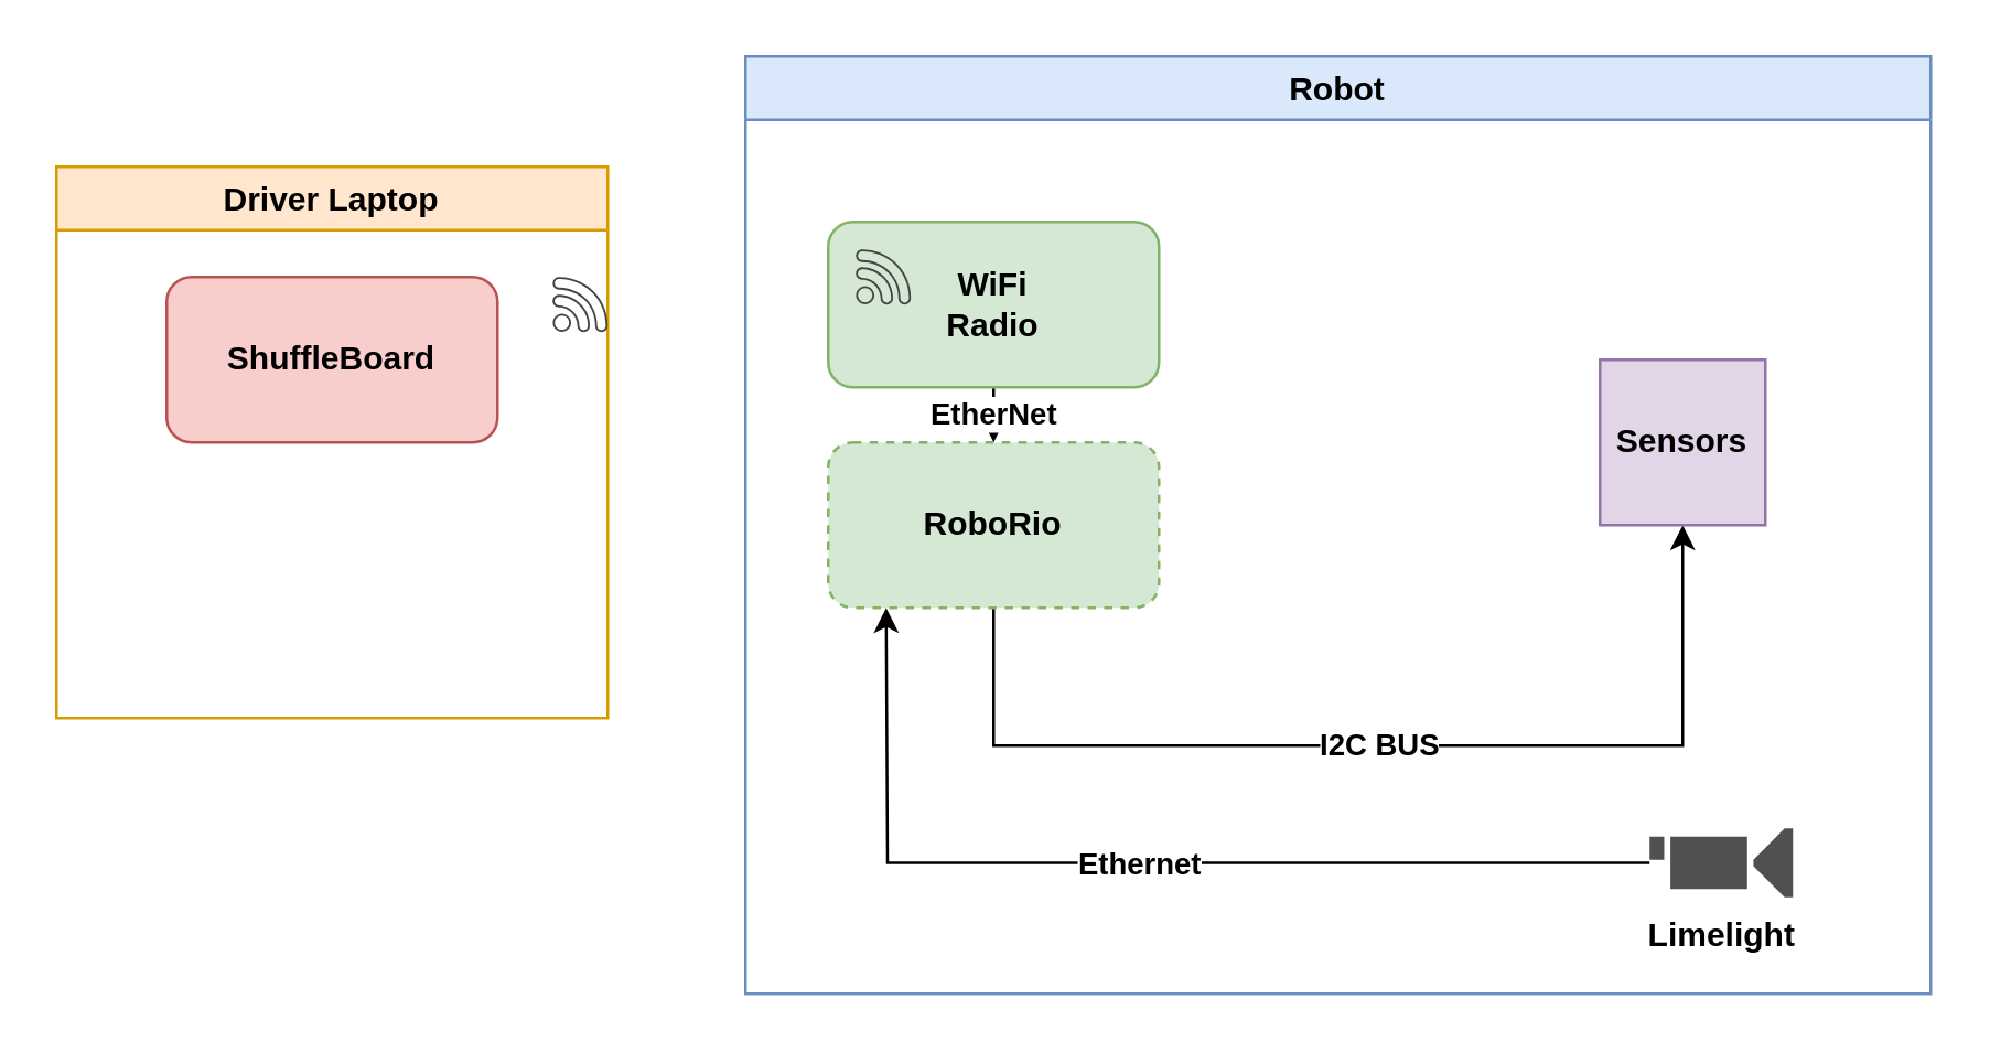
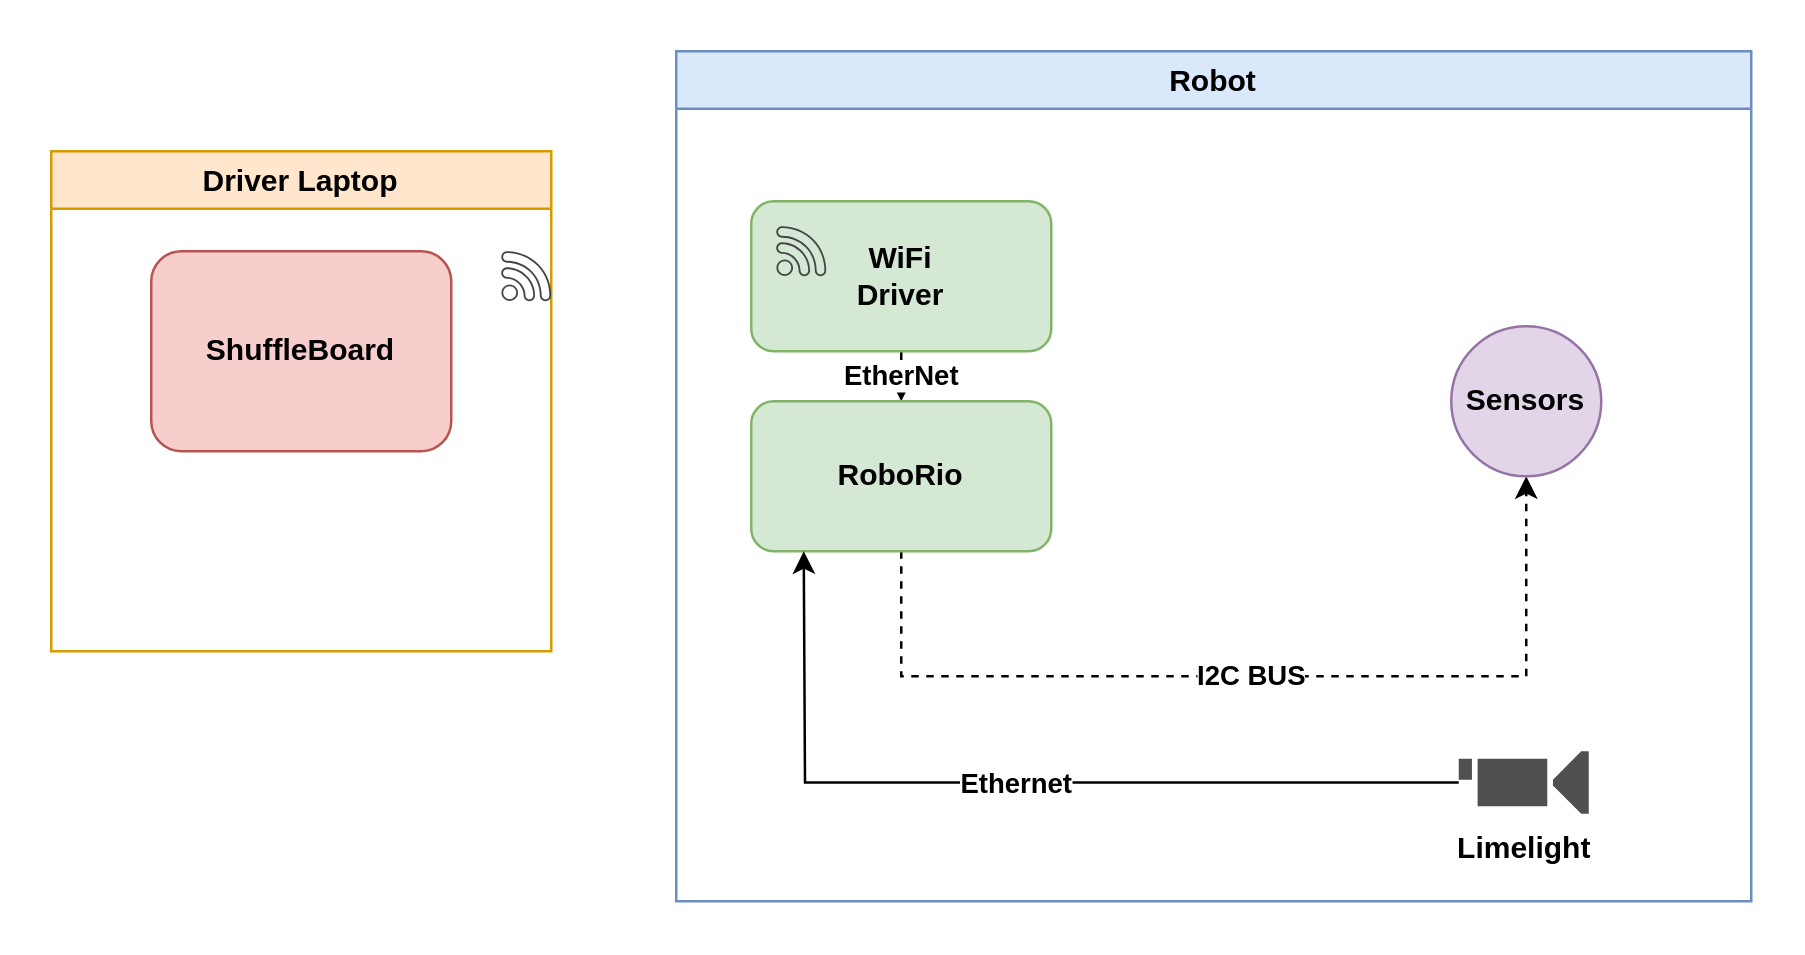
- <mxCell id="7" value="WiFi&lt;br&gt;Radio" style="rounded=1;whiteSpace=wrap;html=1;fillColor=#d5e8d4;strokeColor=#82b366;fontStyle=1" vertex="1" parent="5"><mxGeometry x="30" y="60" width="120" height="60" as="geometry" /></mxCell>
+ <mxCell id="7" value="WiFi&lt;br&gt;Driver" style="rounded=1;whiteSpace=wrap;html=1;fillColor=#d5e8d4;strokeColor=#82b366;fontStyle=1" vertex="1" parent="5"><mxGeometry x="30" y="60" width="120" height="60" as="geometry" /></mxCell>
- <mxCell id="3" value="ShuffleBoard" style="rounded=1;whiteSpace=wrap;html=1;fillColor=#f8cecc;strokeColor=#b85450;fontStyle=1" vertex="1" parent="2"><mxGeometry x="40" y="40" width="120" height="60" as="geometry" /></mxCell>
+ <mxCell id="3" value="ShuffleBoard" style="rounded=1;whiteSpace=wrap;html=1;fillColor=#f8cecc;strokeColor=#b85450;fontStyle=1" vertex="1" parent="2"><mxGeometry x="40" y="40" width="120" height="80" as="geometry" /></mxCell>
- <mxCell id="11" value="Sensors" style="whiteSpace=wrap;html=1;aspect=fixed;fillColor=#e1d5e7;strokeColor=#9673a6;fontStyle=1;rounded=0;" vertex="1" parent="5"><mxGeometry x="310" y="110" width="60" height="60" as="geometry" /></mxCell>
+ <mxCell id="11" value="Sensors" style="ellipse;whiteSpace=wrap;html=1;aspect=fixed;fillColor=#e1d5e7;strokeColor=#9673a6;fontStyle=1" vertex="1" parent="5"><mxGeometry x="310" y="110" width="60" height="60" as="geometry" /></mxCell>
- <mxCell id="9" value="RoboRio" style="rounded=1;whiteSpace=wrap;html=1;fillColor=#d5e8d4;strokeColor=#82b366;fontStyle=1;dashed=1;" vertex="1" parent="5"><mxGeometry x="30" y="140" width="120" height="60" as="geometry" /></mxCell>
+ <mxCell id="9" value="RoboRio" style="rounded=1;whiteSpace=wrap;html=1;fillColor=#d5e8d4;strokeColor=#82b366;fontStyle=1" vertex="1" parent="5"><mxGeometry x="30" y="140" width="120" height="60" as="geometry" /></mxCell>
- <mxCell id="8" value="I2C BUS" style="edgeStyle=orthogonalEdgeStyle;rounded=0;orthogonalLoop=1;jettySize=auto;html=1;exitX=0.5;exitY=1;exitDx=0;exitDy=0;entryX=0.5;entryY=1;entryDx=0;entryDy=0;fontStyle=1" edge="1" parent="5" source="9" target="11"><mxGeometry relative="1" as="geometry"><Array as="points"><mxPoint x="90" y="250" /><mxPoint x="340" y="250" /></Array></mxGeometry></mxCell>
+ <mxCell id="8" value="I2C BUS" style="edgeStyle=orthogonalEdgeStyle;rounded=0;orthogonalLoop=1;jettySize=auto;html=1;exitX=0.5;exitY=1;exitDx=0;exitDy=0;entryX=0.5;entryY=1;entryDx=0;entryDy=0;fontStyle=1;dashed=1;" edge="1" parent="5" source="9" target="11"><mxGeometry relative="1" as="geometry"><Array as="points"><mxPoint x="90" y="250" /><mxPoint x="340" y="250" /></Array></mxGeometry></mxCell>
- <mxCell id="13" value="Limelight" style="sketch=0;pointerEvents=1;shadow=0;dashed=0;html=1;strokeColor=none;fillColor=#505050;labelPosition=center;verticalLabelPosition=bottom;verticalAlign=top;outlineConnect=0;align=center;shape=mxgraph.office.devices.video_camera;fontStyle=1" vertex="1" parent="5"><mxGeometry x="328" y="280" width="52" height="25" as="geometry" /></mxCell>
+ <mxCell id="13" value="Limelight" style="sketch=0;pointerEvents=1;shadow=0;dashed=0;html=1;strokeColor=none;fillColor=#505050;labelPosition=center;verticalLabelPosition=bottom;verticalAlign=top;outlineConnect=0;align=center;shape=mxgraph.office.devices.video_camera;fontStyle=1" vertex="1" parent="5"><mxGeometry x="313" y="280" width="52" height="25" as="geometry" /></mxCell>
